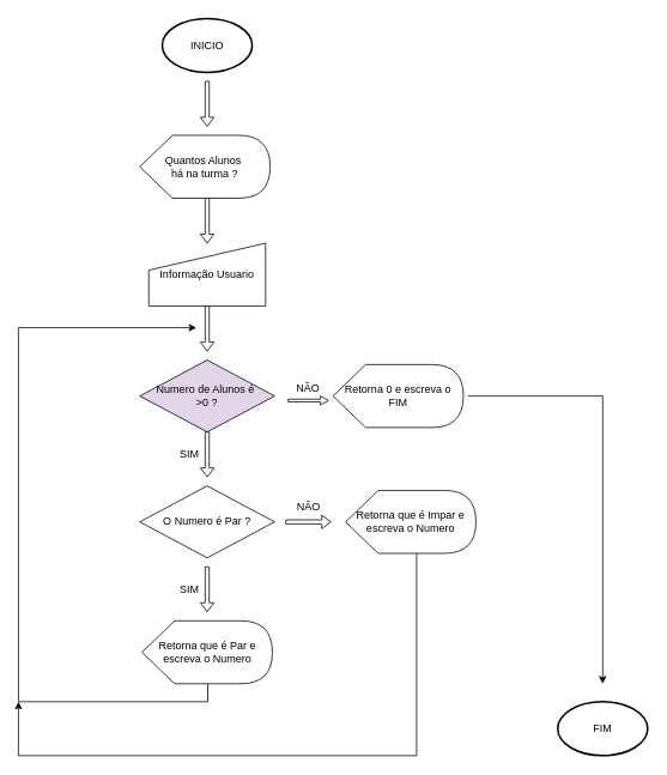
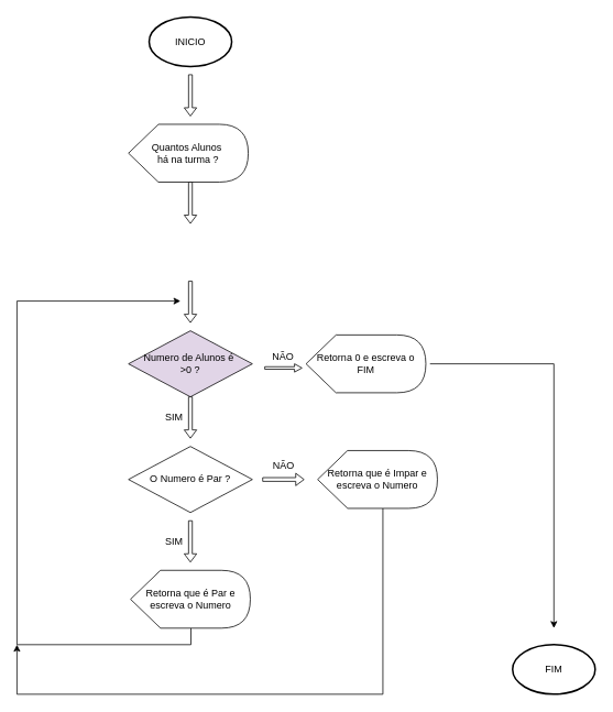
- <mxCell id="6" value="Informação Usuario" style="shape=manualInput;whiteSpace=wrap;html=1;" vertex="1" parent="1"><mxGeometry x="165" y="270" width="130" height="70" as="geometry" /></mxCell>
